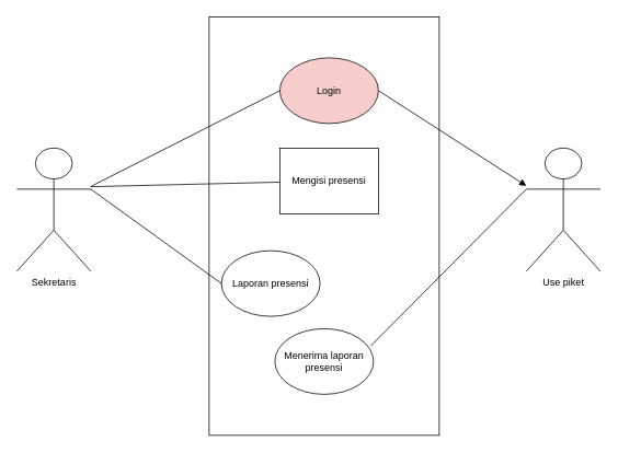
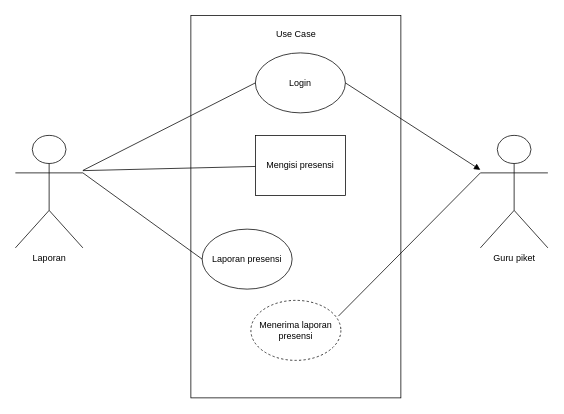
+ <mxCell id="14" value="Use Case" style="text;html=1;align=center;verticalAlign=middle;resizable=0;points=[];autosize=1;strokeColor=none;fillColor=none;" vertex="1" parent="1"><mxGeometry x="354" y="30" width="80" height="30" as="geometry" /></mxCell>
- <mxCell id="3" value="Login" style="ellipse;whiteSpace=wrap;html=1;fillColor=#f8cecc;" vertex="1" parent="1"><mxGeometry x="340" y="70" width="120" height="80" as="geometry" /></mxCell>
+ <mxCell id="3" value="Login" style="ellipse;whiteSpace=wrap;html=1;" vertex="1" parent="1"><mxGeometry x="340" y="70" width="120" height="80" as="geometry" /></mxCell>
- <mxCell id="11" value="Sekretaris" style="shape=umlActor;verticalLabelPosition=bottom;verticalAlign=top;html=1;outlineConnect=0;" vertex="1" parent="1"><mxGeometry x="20" y="180" width="90" height="150" as="geometry" /></mxCell>
+ <mxCell id="11" value="Laporan" style="shape=umlActor;verticalLabelPosition=bottom;verticalAlign=top;html=1;outlineConnect=0;" vertex="1" parent="1"><mxGeometry x="20" y="180" width="90" height="150" as="geometry" /></mxCell>
- <mxCell id="7" value="Use piket" style="shape=umlActor;verticalLabelPosition=bottom;verticalAlign=top;html=1;outlineConnect=0;" vertex="1" parent="1"><mxGeometry x="640" y="180" width="90" height="150" as="geometry" /></mxCell>
+ <mxCell id="7" value="Guru piket" style="shape=umlActor;verticalLabelPosition=bottom;verticalAlign=top;html=1;outlineConnect=0;" vertex="1" parent="1"><mxGeometry x="640" y="180" width="90" height="150" as="geometry" /></mxCell>
- <mxCell id="6" value="Menerima laporan presensi" style="ellipse;whiteSpace=wrap;html=1;" vertex="1" parent="1"><mxGeometry x="334" y="400" width="120" height="80" as="geometry" /></mxCell>
+ <mxCell id="6" value="Menerima laporan presensi" style="ellipse;whiteSpace=wrap;html=1;dashed=1;" vertex="1" parent="1"><mxGeometry x="334" y="400" width="120" height="80" as="geometry" /></mxCell>
